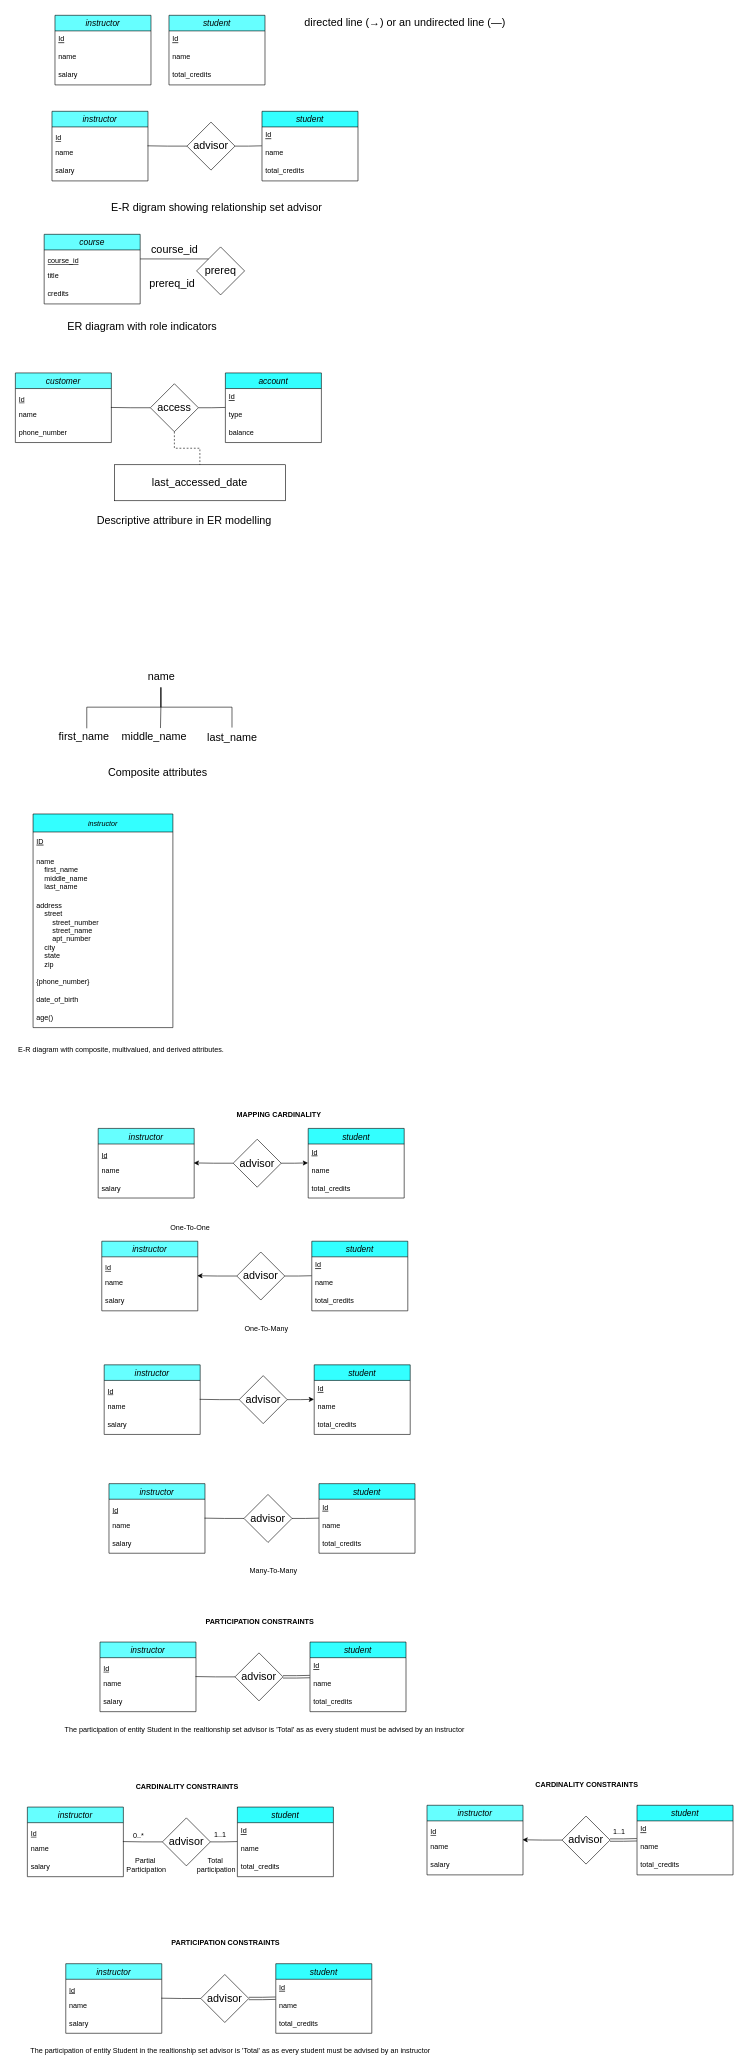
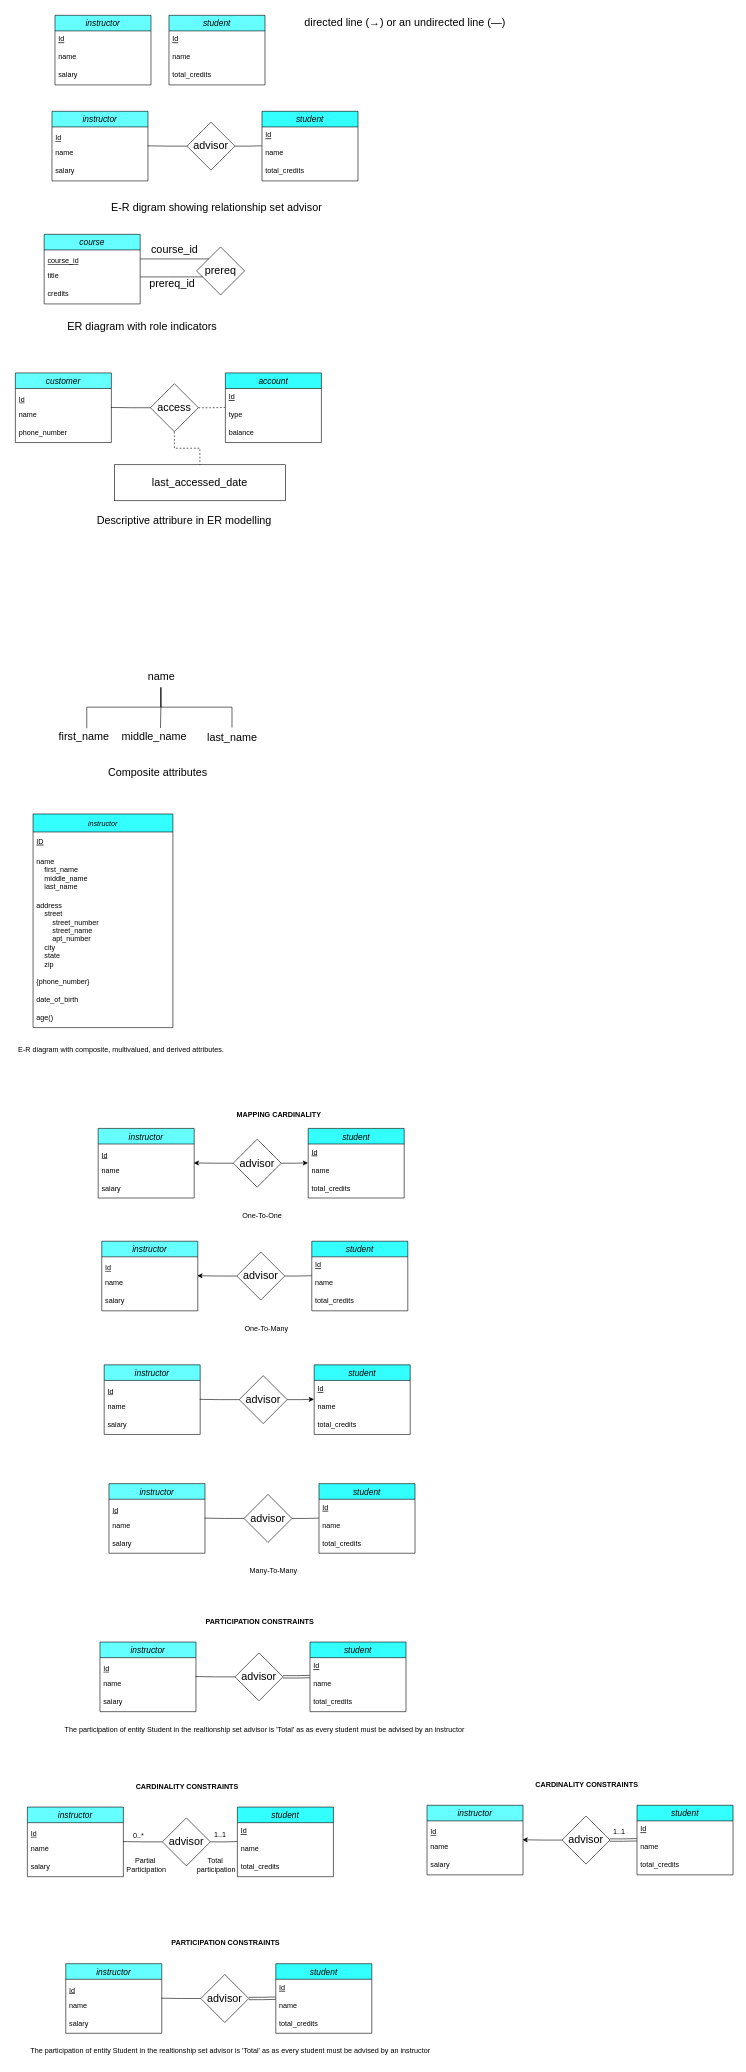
+ <mxCell id="28" style="edgeStyle=orthogonalEdgeStyle;rounded=0;orthogonalLoop=1;jettySize=auto;html=1;exitX=1;exitY=0.5;exitDx=0;exitDy=0;entryX=0.127;entryY=0.624;entryDx=0;entryDy=0;entryPerimeter=0;fontSize=18;endArrow=none;endFill=0;" parent="1" source="24" target="26" edge="1"><mxGeometry relative="1" as="geometry" /></mxCell>
- <mxCell id="41" value="" style="edgeStyle=orthogonalEdgeStyle;rounded=0;orthogonalLoop=1;jettySize=auto;html=1;fontSize=18;endArrow=none;endFill=0;entryX=-0.002;entryY=0.05;entryDx=0;entryDy=0;entryPerimeter=0;" parent="1" source="43" target="38" edge="1"><mxGeometry relative="1" as="geometry"><mxPoint x="470" y="679" as="targetPoint" /></mxGeometry></mxCell>
+ <mxCell id="41" value="" style="edgeStyle=orthogonalEdgeStyle;rounded=0;orthogonalLoop=1;jettySize=auto;html=1;fontSize=18;endArrow=none;endFill=0;entryX=-0.002;entryY=0.05;entryDx=0;entryDy=0;entryPerimeter=0;dashed=1;" parent="1" source="43" target="38" edge="1"><mxGeometry relative="1" as="geometry"><mxPoint x="470" y="679" as="targetPoint" /></mxGeometry></mxCell>
- <mxCell id="74" value="One-To-One" style="text;html=1;align=center;verticalAlign=middle;resizable=0;points=[];autosize=1;strokeColor=none;fillColor=none;" parent="1" vertex="1"><mxGeometry x="274" y="2033" width="84" height="26" as="geometry" /></mxCell>
+ <mxCell id="74" value="One-To-One" style="text;html=1;align=center;verticalAlign=middle;resizable=0;points=[];autosize=1;strokeColor=none;fillColor=none;" parent="1" vertex="1"><mxGeometry x="394" y="2013" width="84" height="26" as="geometry" /></mxCell>
